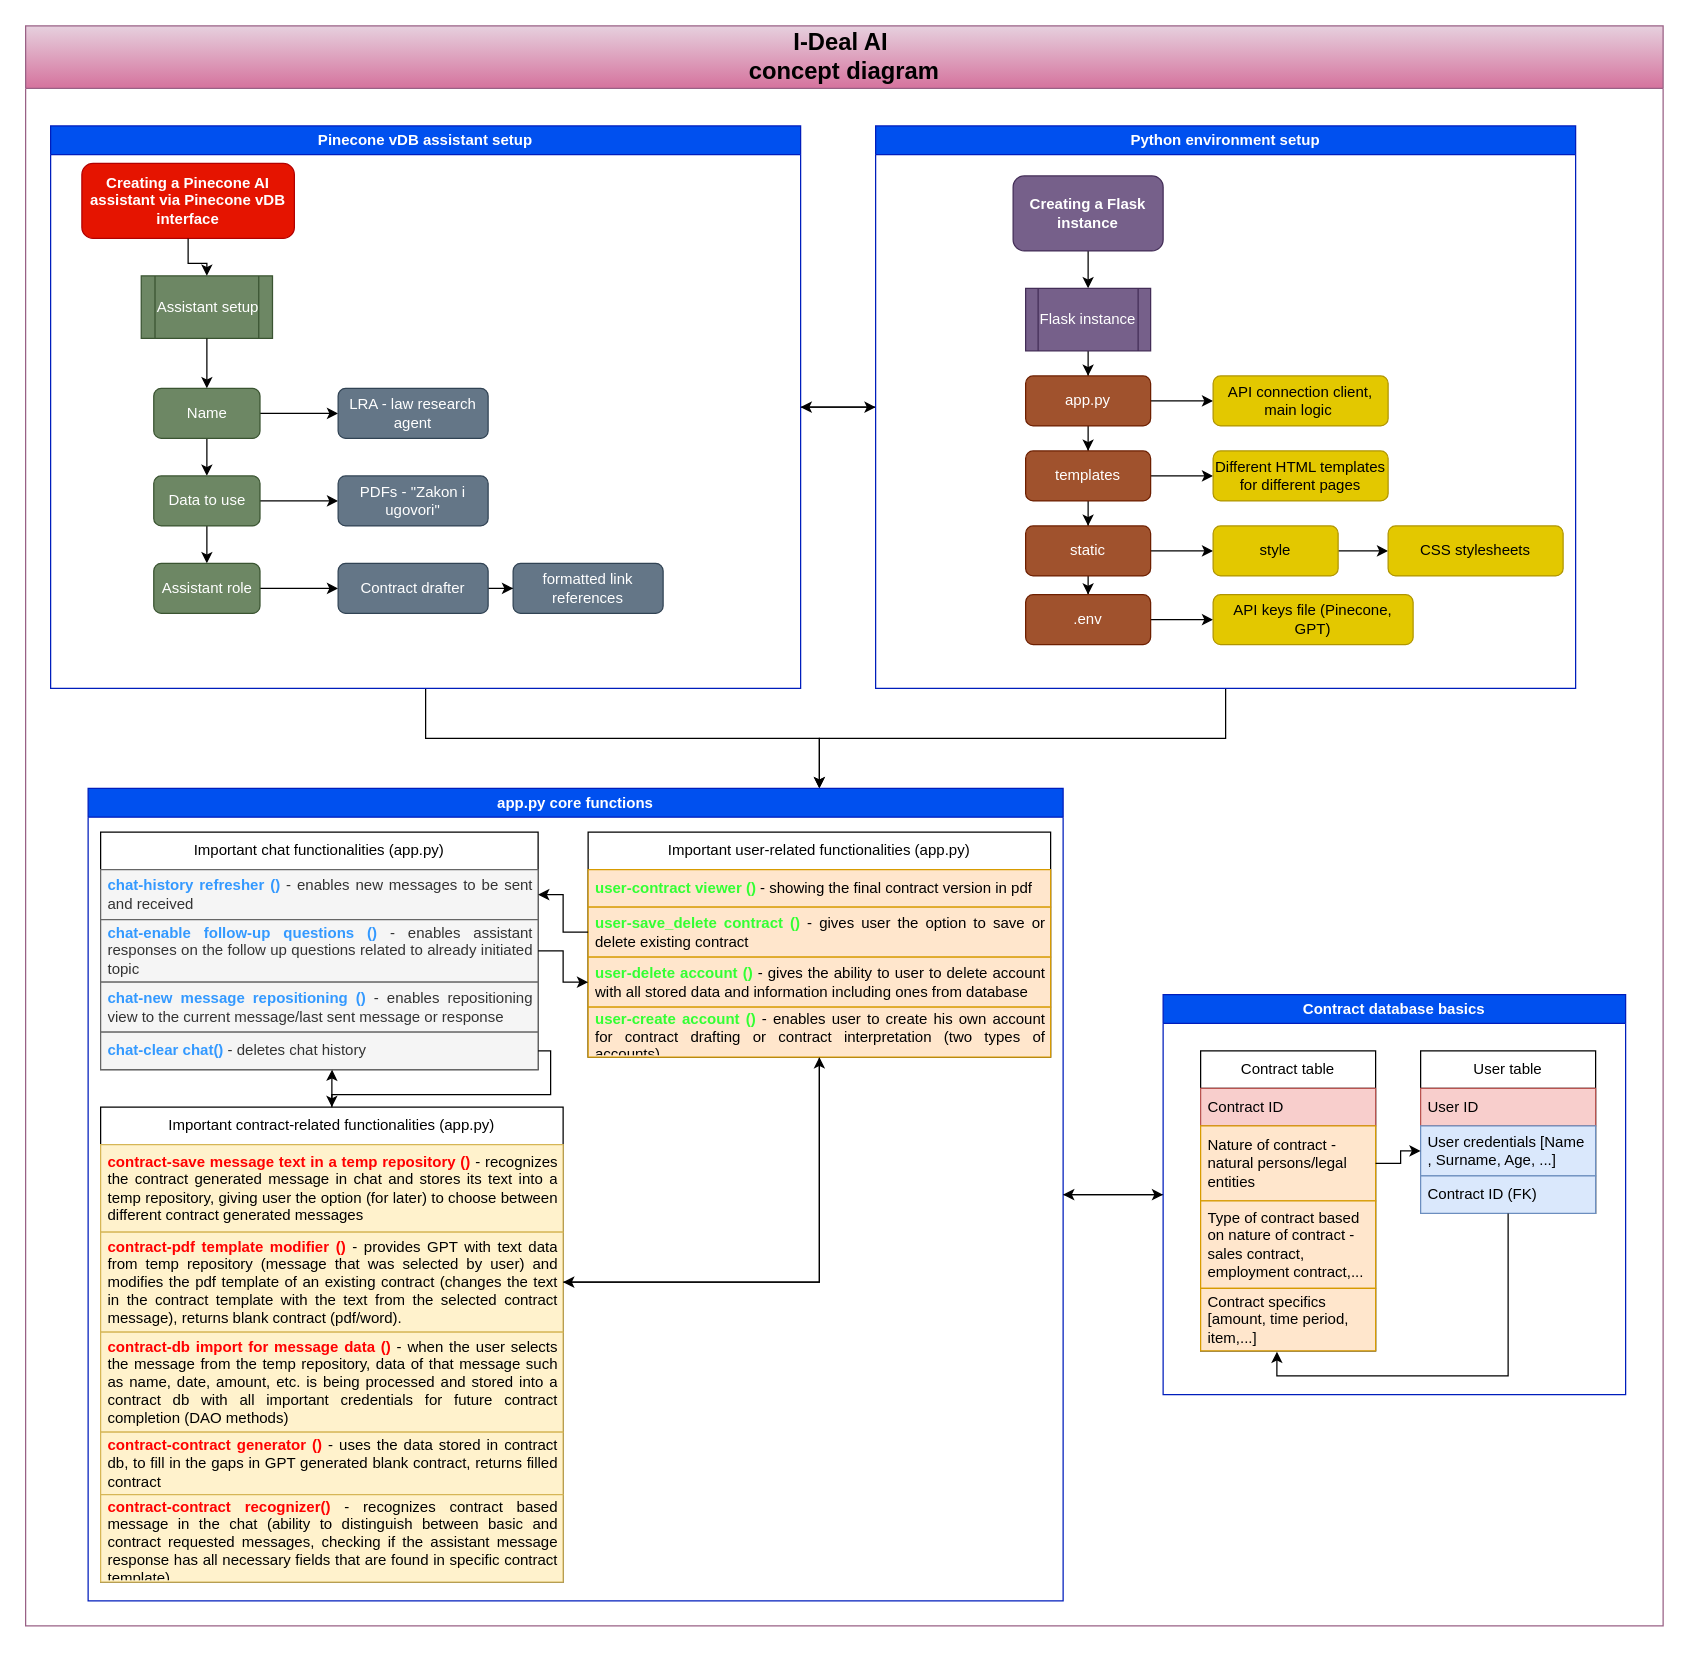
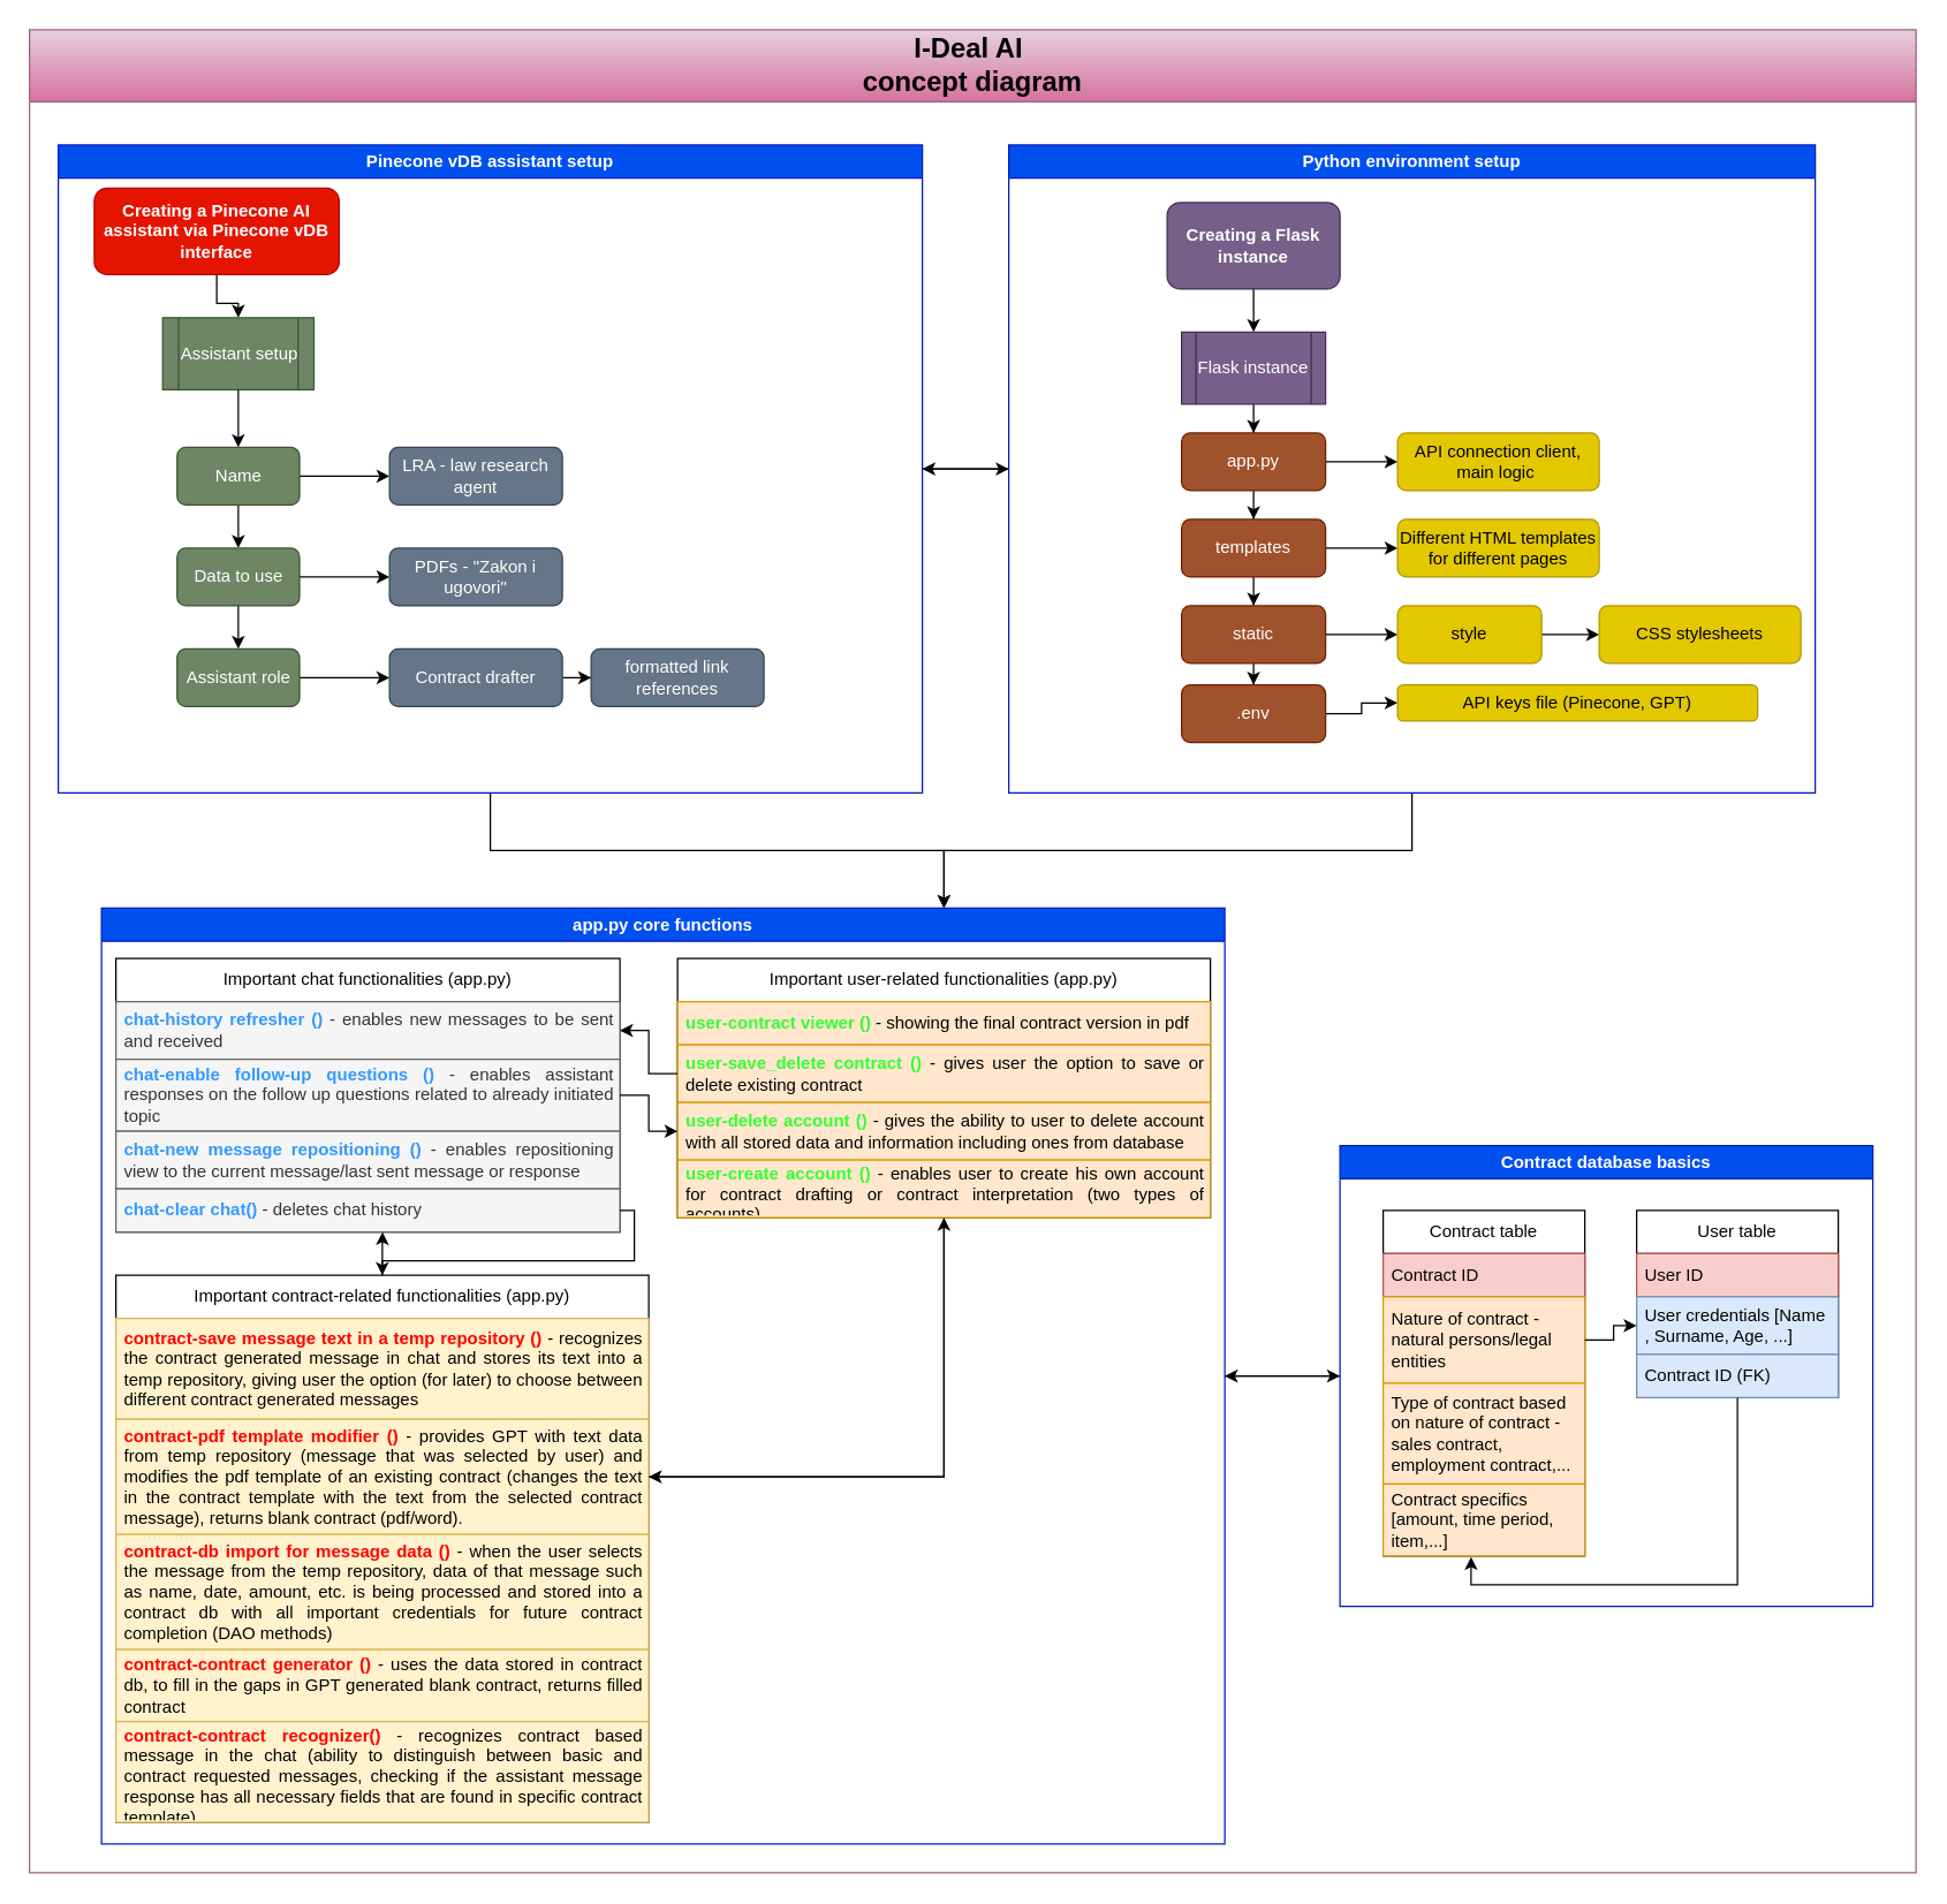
- <mxCell id="46" value="API keys file (Pinecone, GPT)" style="rounded=1;whiteSpace=wrap;html=1;fillColor=#e3c800;fontColor=#000000;strokeColor=#B09500;" parent="25" vertex="1"><mxGeometry x="270" y="375" width="160" height="40" as="geometry" /></mxCell>
+ <mxCell id="46" value="API keys file (Pinecone, GPT)" style="rounded=1;whiteSpace=wrap;html=1;fillColor=#e3c800;fontColor=#000000;strokeColor=#B09500;" parent="25" vertex="1"><mxGeometry x="270" y="375" width="250" height="25" as="geometry" /></mxCell>
